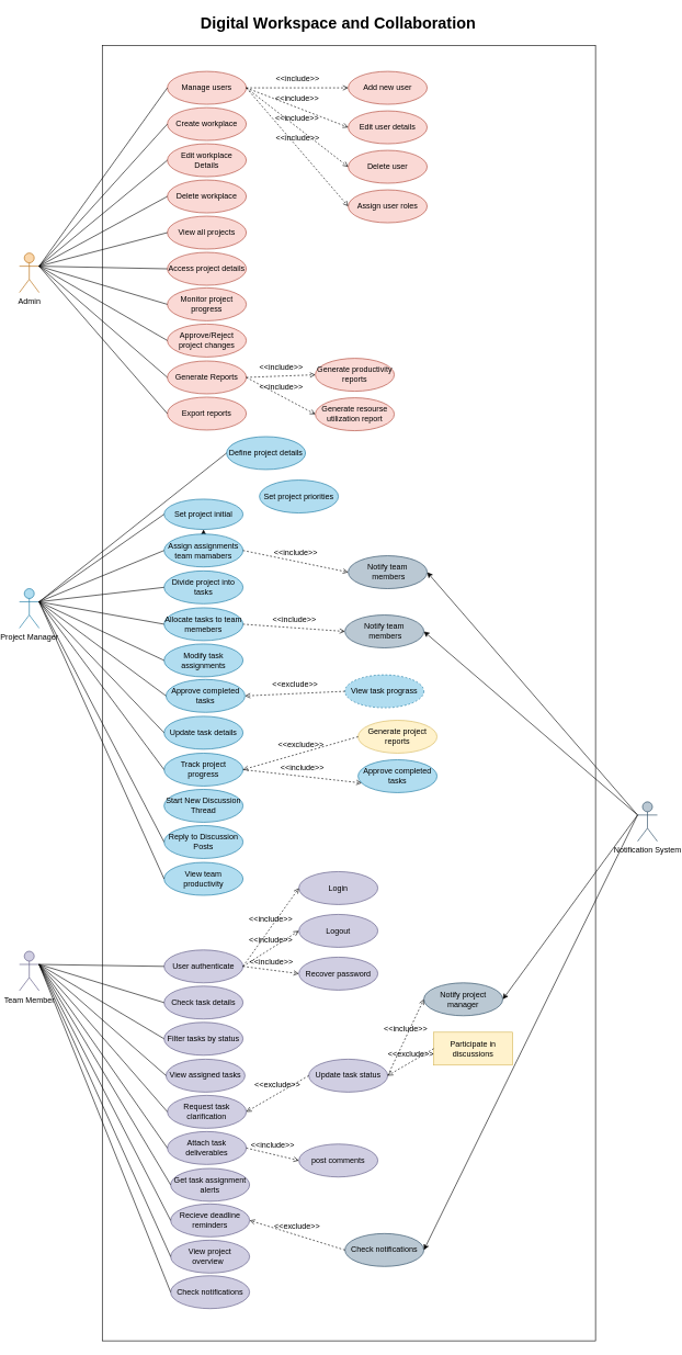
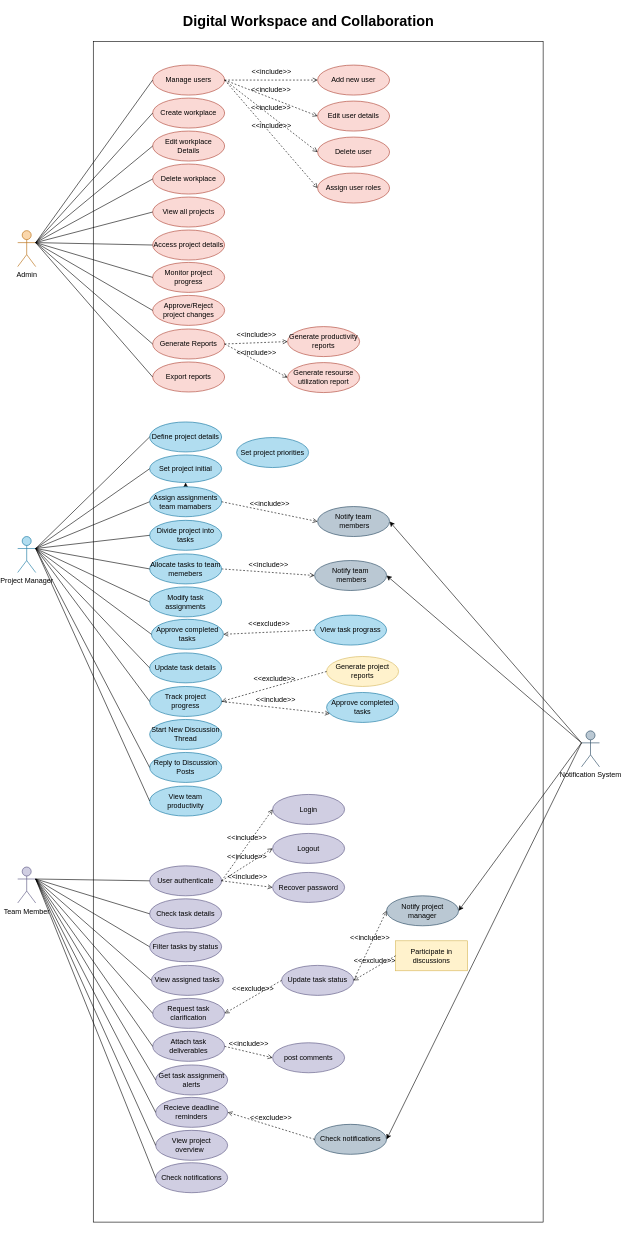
- <mxCell id="10" value="&lt;font color=&quot;#000000&quot;&gt;Define project details&lt;/font&gt;" style="ellipse;whiteSpace=wrap;html=1;fillColor=#b1ddf0;strokeColor=#10739e;" parent="2" vertex="1"><mxGeometry x="315" y="643" width="120" height="50" as="geometry" /></mxCell>
+ <mxCell id="10" value="&lt;font color=&quot;#000000&quot;&gt;Define project details&lt;/font&gt;" style="ellipse;whiteSpace=wrap;html=1;fillColor=#b1ddf0;strokeColor=#10739e;" parent="2" vertex="1"><mxGeometry x="220" y="683" width="120" height="50" as="geometry" /></mxCell>
- <mxCell id="45" value="&lt;font color=&quot;#000000&quot;&gt;View task prograss&lt;/font&gt;" style="ellipse;whiteSpace=wrap;html=1;fillColor=#b1ddf0;strokeColor=#10739e;dashed=1;" parent="2" vertex="1"><mxGeometry x="495" y="1005" width="120" height="50" as="geometry" /></mxCell>
+ <mxCell id="45" value="&lt;font color=&quot;#000000&quot;&gt;View task prograss&lt;/font&gt;" style="ellipse;whiteSpace=wrap;html=1;fillColor=#b1ddf0;strokeColor=#10739e;" parent="2" vertex="1"><mxGeometry x="495" y="1005" width="120" height="50" as="geometry" /></mxCell>
